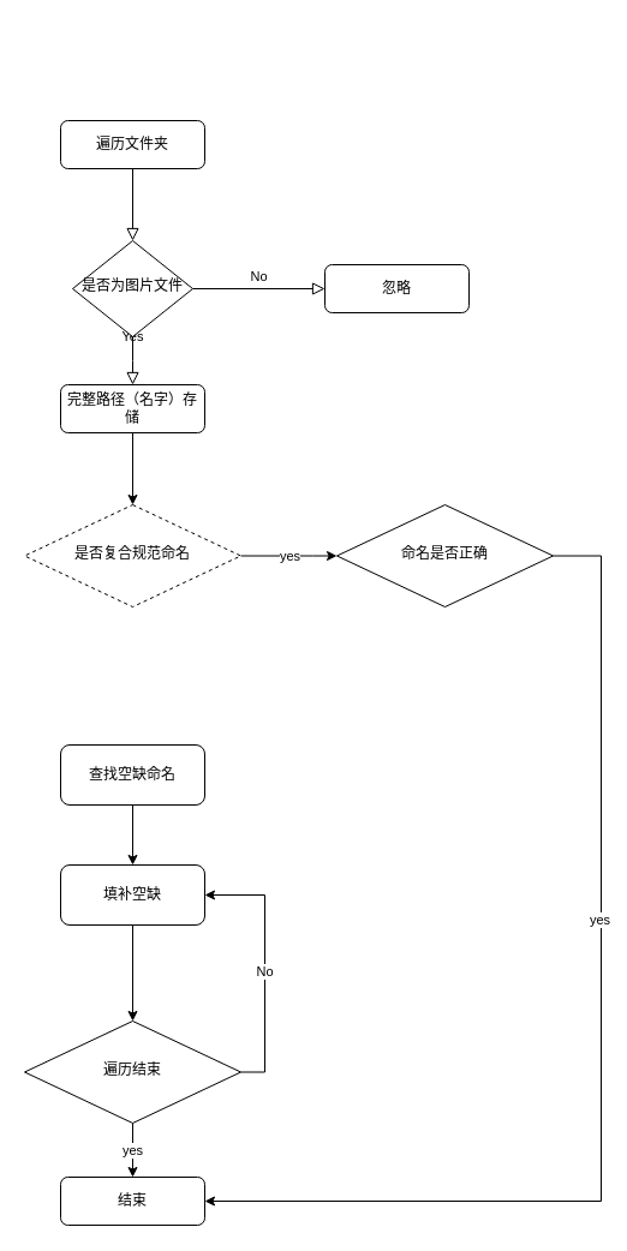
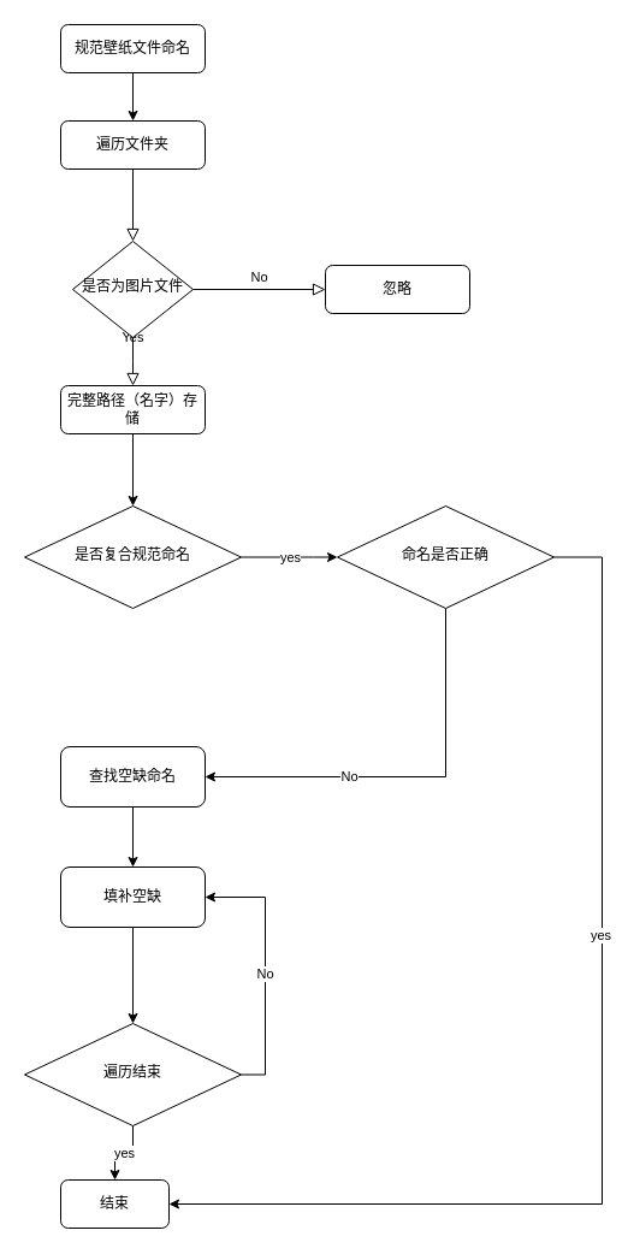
+ <mxCell id="8" value="规范壁纸文件命名" style="rounded=1;whiteSpace=wrap;html=1;fontSize=12;glass=0;strokeWidth=1;shadow=0;" parent="1" vertex="1"><mxGeometry x="50" y="20" width="120" height="40" as="geometry" /></mxCell>
+ <mxCell id="7" value="" style="edgeStyle=orthogonalEdgeStyle;rounded=0;orthogonalLoop=1;jettySize=auto;html=1;" parent="1" source="8" target="9" edge="1"><mxGeometry relative="1" as="geometry" /></mxCell>
- <mxCell id="12" value="是否复合规范命名" style="rhombus;whiteSpace=wrap;html=1;shadow=0;fontFamily=Helvetica;fontSize=12;align=center;strokeWidth=1;spacing=6;spacingTop=-4;dashed=1;" parent="1" vertex="1"><mxGeometry x="20" y="420" width="180" height="85" as="geometry" /></mxCell>
+ <mxCell id="12" value="是否复合规范命名" style="rhombus;whiteSpace=wrap;html=1;shadow=0;fontFamily=Helvetica;fontSize=12;align=center;strokeWidth=1;spacing=6;spacingTop=-4;" parent="1" vertex="1"><mxGeometry x="20" y="420" width="180" height="85" as="geometry" /></mxCell>
+ <mxCell id="18" style="edgeStyle=orthogonalEdgeStyle;rounded=0;orthogonalLoop=1;jettySize=auto;html=1;exitX=0.5;exitY=1;exitDx=0;exitDy=0;entryX=1;entryY=0.5;entryDx=0;entryDy=0;" parent="1" source="20" target="22" edge="1"><mxGeometry relative="1" as="geometry" /></mxCell>
+ <mxCell id="19" value="No" style="edgeLabel;html=1;align=center;verticalAlign=middle;resizable=0;points=[];" parent="18" vertex="1" connectable="0"><mxGeometry x="0.301" y="-1" relative="1" as="geometry"><mxPoint as="offset" /></mxGeometry></mxCell>
- <mxCell id="15" value="结束" style="rounded=1;whiteSpace=wrap;html=1;fontSize=12;glass=0;strokeWidth=1;shadow=0;" parent="1" vertex="1"><mxGeometry x="50" y="980" width="120" height="40" as="geometry" /></mxCell>
+ <mxCell id="15" value="结束" style="rounded=1;whiteSpace=wrap;html=1;fontSize=12;glass=0;strokeWidth=1;shadow=0;" parent="1" vertex="1"><mxGeometry x="50" y="980" width="90" height="40" as="geometry" /></mxCell>
